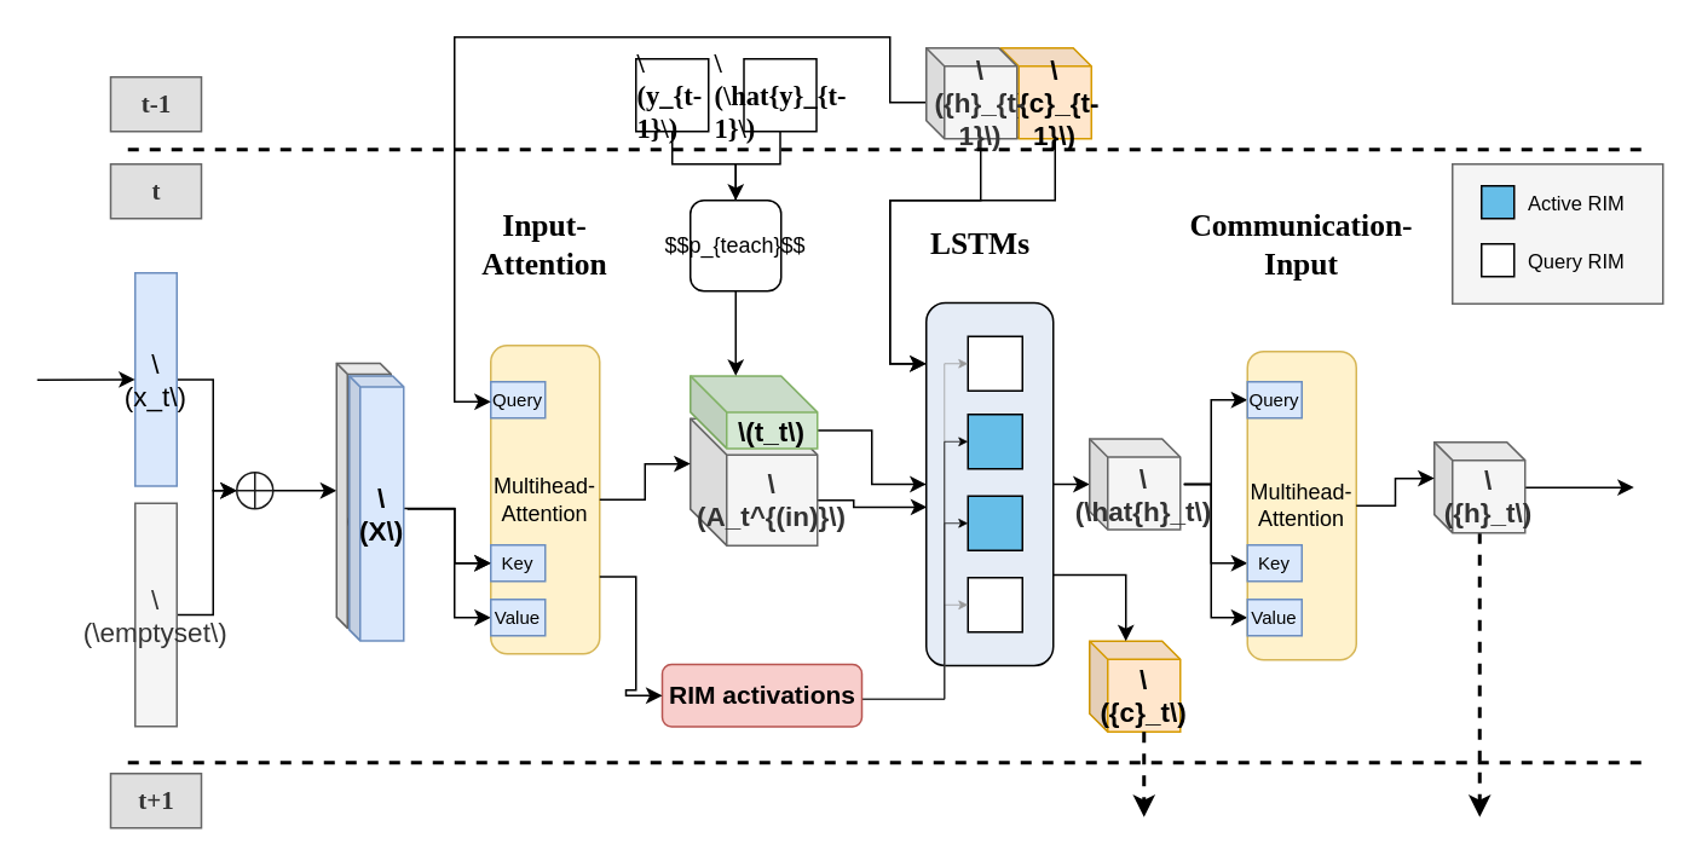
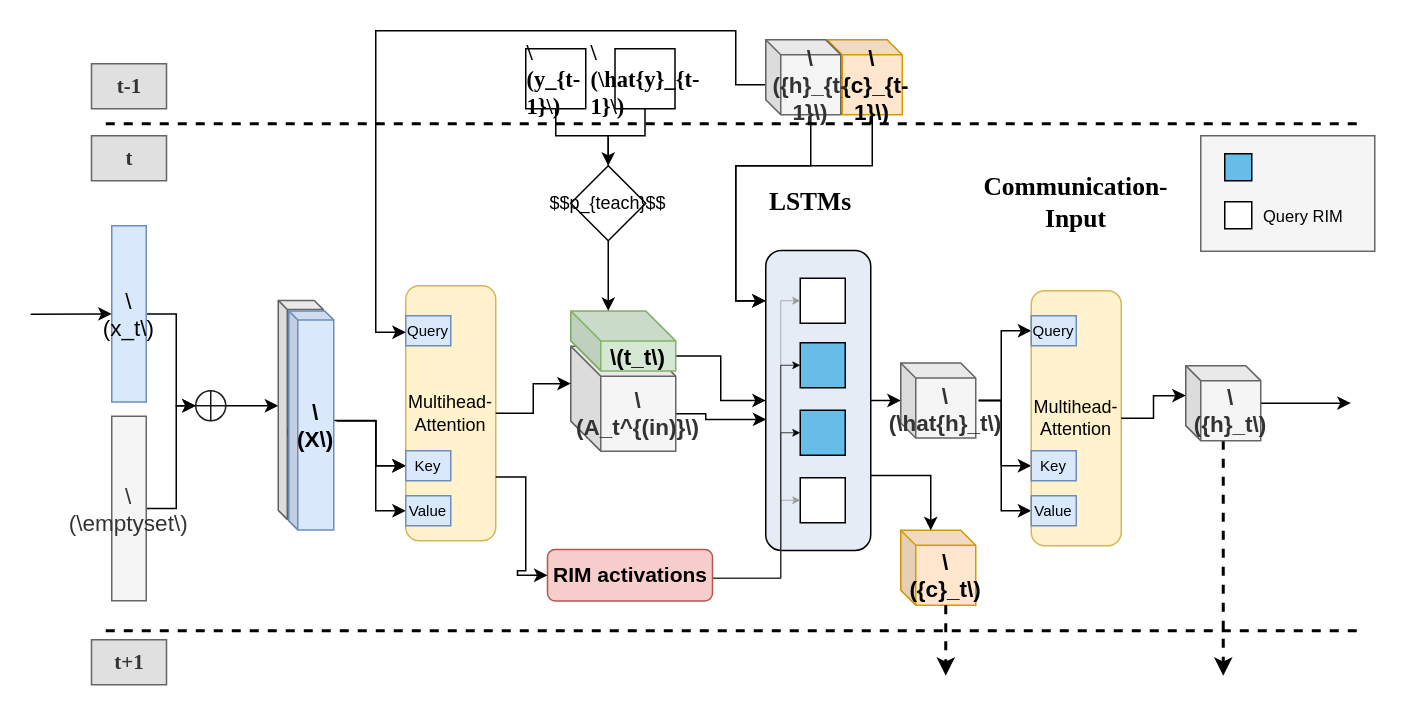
- <mxCell id="76" value="Active RIM" style="text;html=1;strokeColor=none;fillColor=none;align=left;verticalAlign=middle;whiteSpace=wrap;rounded=0;labelBackgroundColor=none;fontSize=11;" vertex="1" parent="72"><mxGeometry x="40" y="7" width="66" height="30" as="geometry" /></mxCell>
- <mxCell id="11" value="Input-Attention" style="text;html=1;strokeColor=none;fillColor=none;align=center;verticalAlign=middle;whiteSpace=wrap;rounded=0;fontSize=17;fontFamily=Times New Roman;fontStyle=1" parent="1" vertex="1"><mxGeometry x="260" y="120" width="80" height="30" as="geometry" /></mxCell>
- <mxCell id="41" value="$$p_{teach}$$" style="whiteSpace=wrap;html=1;rounded=1;" parent="1" vertex="1"><mxGeometry x="380" y="110" width="50" height="50" as="geometry" /></mxCell>
+ <mxCell id="41" value="$$p_{teach}$$" style="rhombus;whiteSpace=wrap;html=1;" parent="1" vertex="1"><mxGeometry x="380" y="110" width="50" height="50" as="geometry" /></mxCell>
